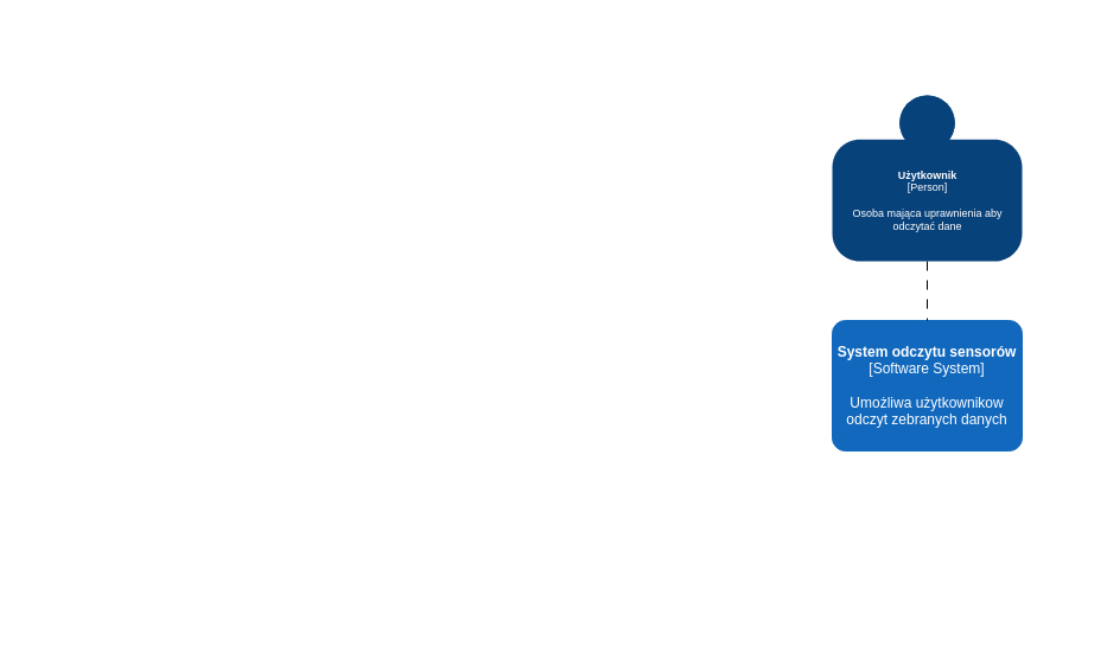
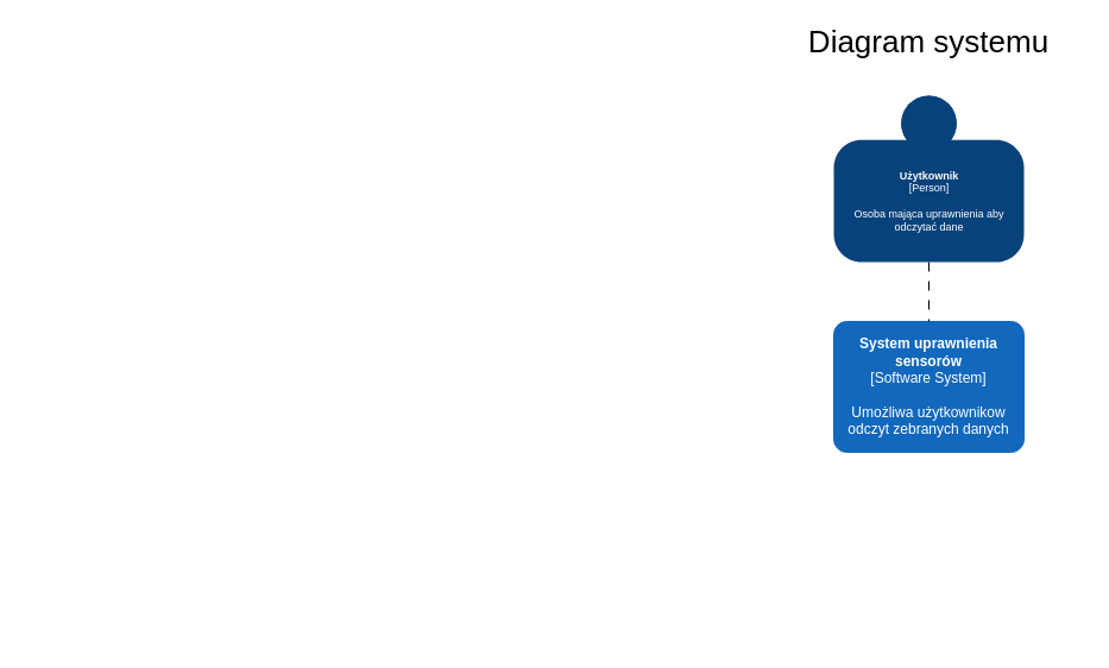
+ <mxCell id="5" value="Diagram systemu" style="text;html=1;align=center;verticalAlign=middle;whiteSpace=wrap;rounded=0;fontSize=26;" parent="1" vertex="1"><mxGeometry x="651" y="20" width="260" height="30" as="geometry" /></mxCell>
- <mxCell id="4" value="&lt;b&gt;System odczytu sensorów&lt;/b&gt;&lt;div&gt;[Software System]&lt;/div&gt;&lt;br&gt;&lt;div&gt;Umożliwa użytkownikow odczyt zebranych danych&lt;/div&gt;" style="rounded=1;whiteSpace=wrap;html=1;labelBackgroundColor=none;fillColor=#1168BD;fontColor=#ffffff;align=center;arcSize=10;strokeColor=#1168BD;metaEdit=1;metaData={&quot;c4Type&quot;:{&quot;editable&quot;:false}};points=[[0.25,0,0],[0.5,0,0],[0.75,0,0],[1,0.25,0],[1,0.5,0],[1,0.75,0],[0.75,1,0],[0.5,1,0],[0.25,1,0],[0,0.75,0],[0,0.5,0],[0,0.25,0]];" parent="1" vertex="1"><mxGeometry x="701" y="270" width="160" height="110.0" as="geometry" /></mxCell>
+ <mxCell id="4" value="&lt;b&gt;System uprawnienia sensorów&lt;/b&gt;&lt;div&gt;[Software System]&lt;/div&gt;&lt;br&gt;&lt;div&gt;Umożliwa użytkownikow odczyt zebranych danych&lt;/div&gt;" style="rounded=1;whiteSpace=wrap;html=1;labelBackgroundColor=none;fillColor=#1168BD;fontColor=#ffffff;align=center;arcSize=10;strokeColor=#1168BD;metaEdit=1;metaData={&quot;c4Type&quot;:{&quot;editable&quot;:false}};points=[[0.25,0,0],[0.5,0,0],[0.75,0,0],[1,0.25,0],[1,0.5,0],[1,0.75,0],[0.75,1,0],[0.5,1,0],[0.25,1,0],[0,0.75,0],[0,0.5,0],[0,0.25,0]];" parent="1" vertex="1"><mxGeometry x="701" y="270" width="160" height="110.0" as="geometry" /></mxCell>
